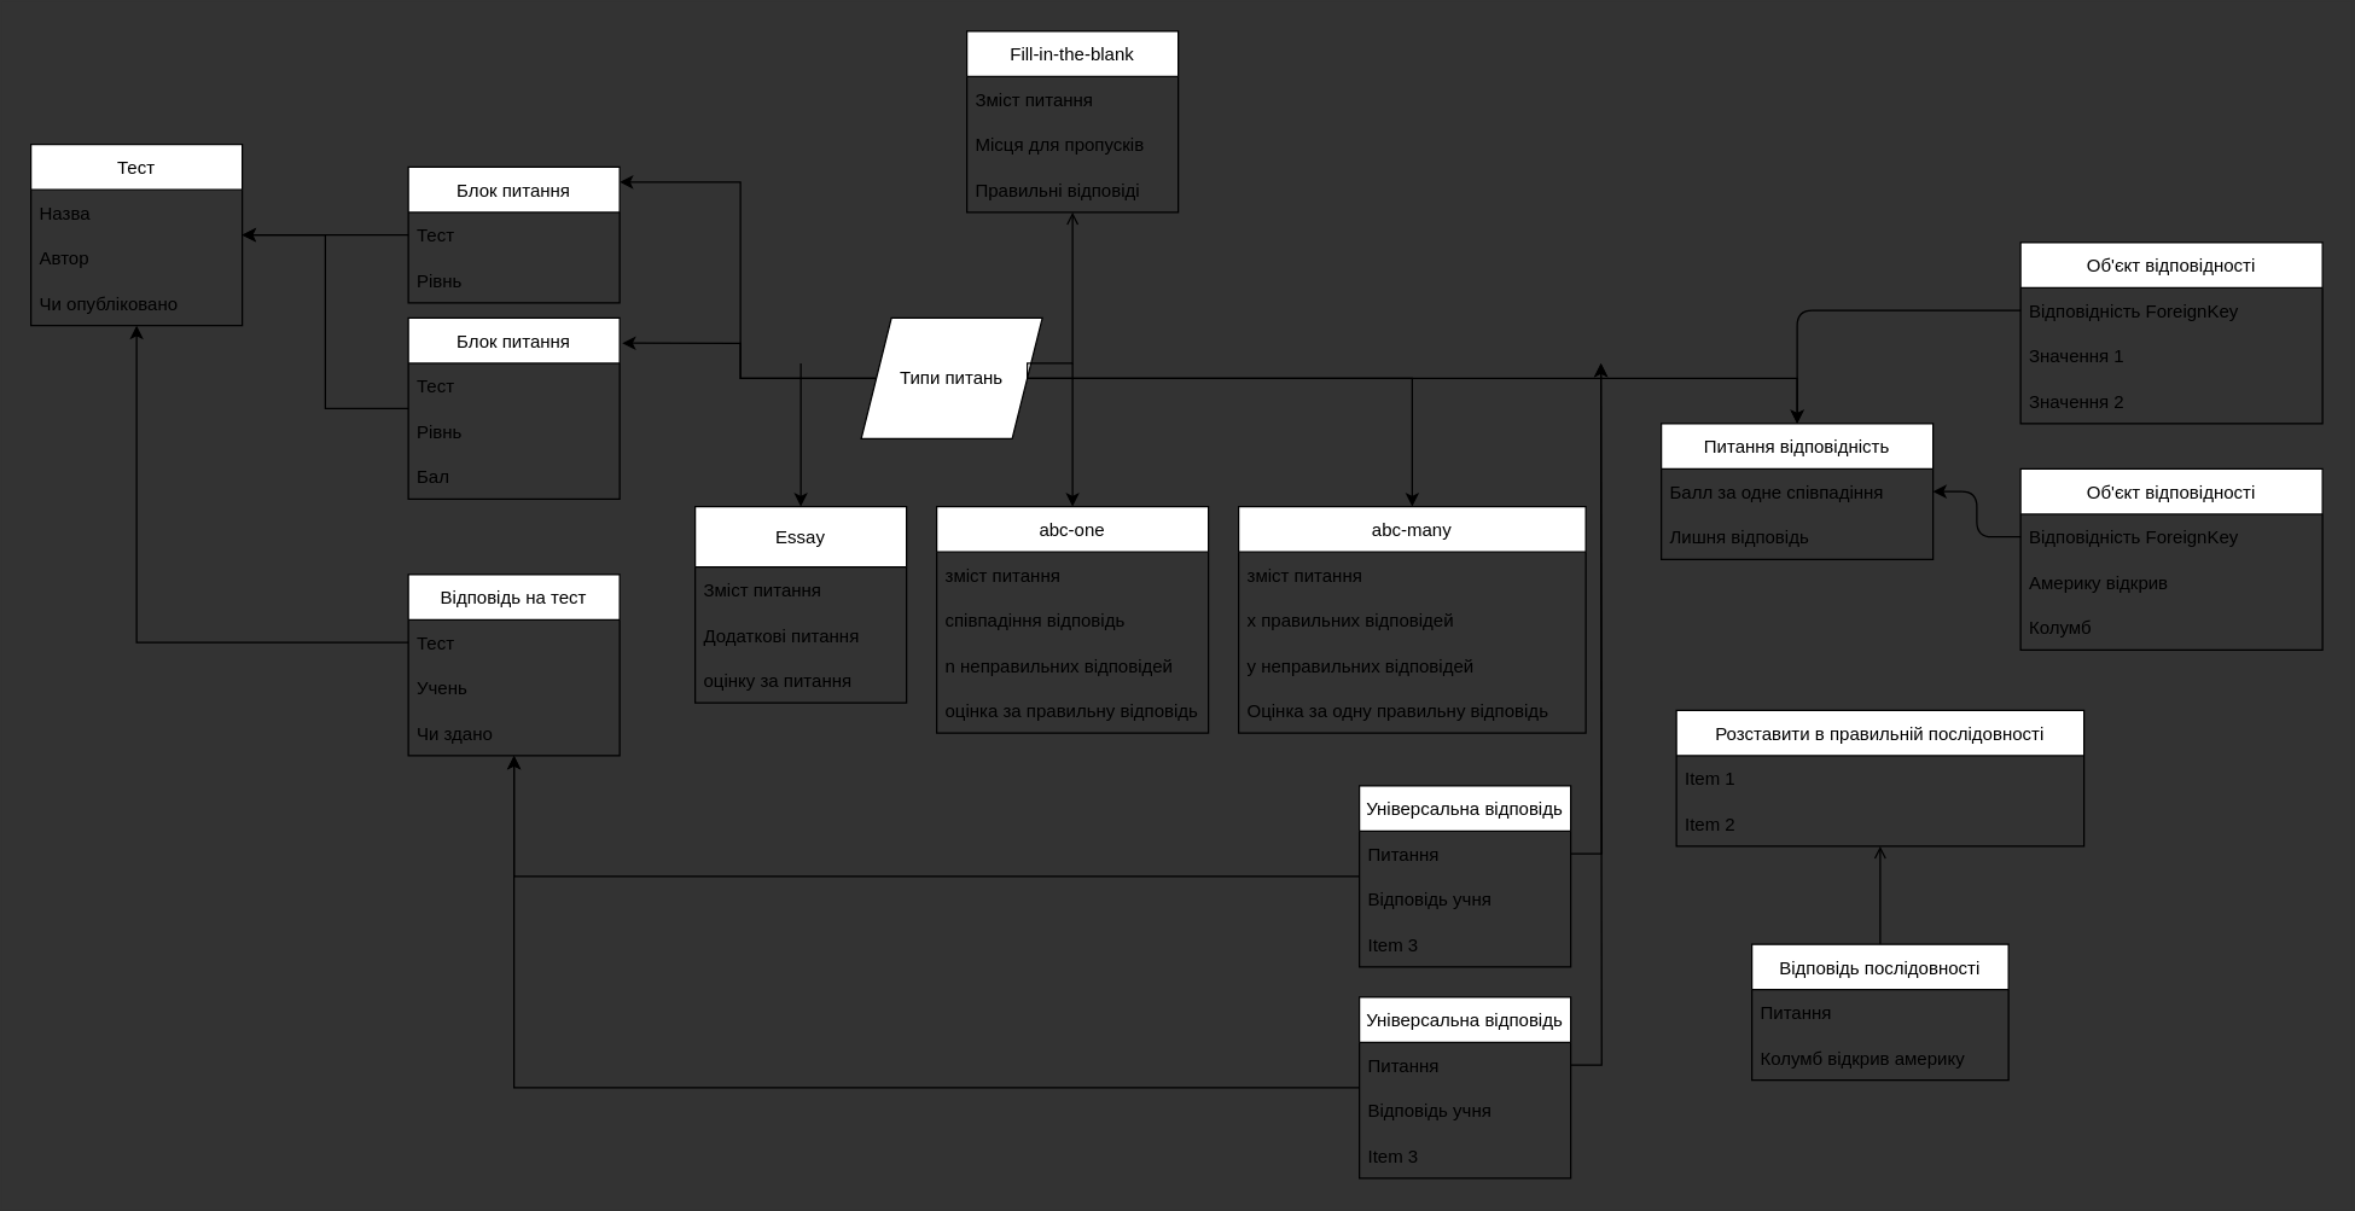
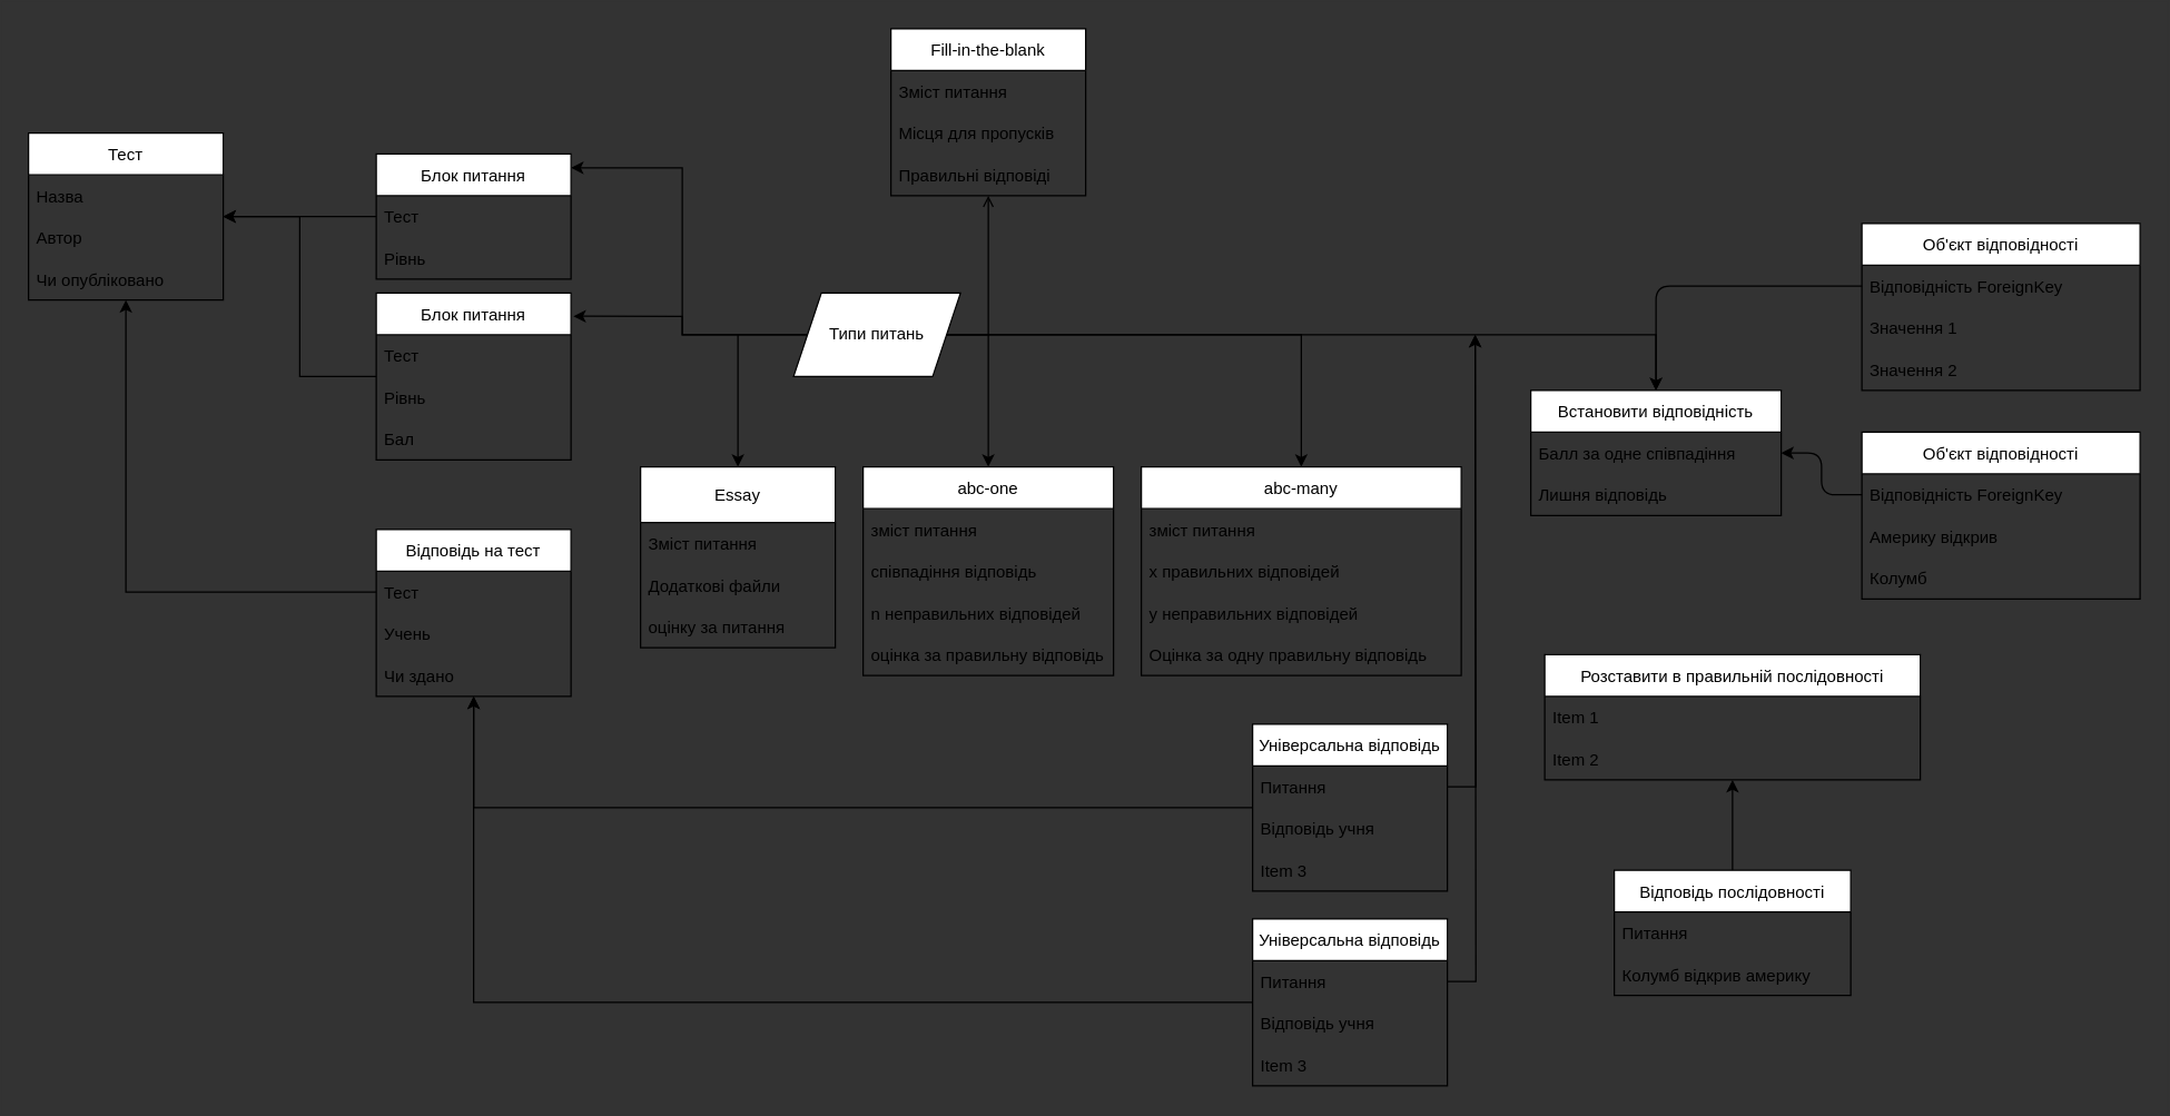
- <mxCell id="10" value="Типи питань" style="shape=parallelogram;perimeter=parallelogramPerimeter;whiteSpace=wrap;html=1;fixedSize=1;" parent="1" vertex="1"><mxGeometry x="570" y="210" width="120" height="80" as="geometry" /></mxCell>
+ <mxCell id="10" value="Типи питань" style="shape=parallelogram;perimeter=parallelogramPerimeter;whiteSpace=wrap;html=1;fixedSize=1;" parent="1" vertex="1"><mxGeometry x="570" y="210" width="120" height="60" as="geometry" /></mxCell>
- <mxCell id="23" value="Питання відповідність" style="swimlane;fontStyle=0;childLayout=stackLayout;horizontal=1;startSize=30;horizontalStack=0;resizeParent=1;resizeParentMax=0;resizeLast=0;collapsible=1;marginBottom=0;" parent="1" vertex="1"><mxGeometry x="1100" y="280" width="180" height="90" as="geometry" /></mxCell>
+ <mxCell id="23" value="Встановити відповідність" style="swimlane;fontStyle=0;childLayout=stackLayout;horizontal=1;startSize=30;horizontalStack=0;resizeParent=1;resizeParentMax=0;resizeLast=0;collapsible=1;marginBottom=0;" parent="1" vertex="1"><mxGeometry x="1100" y="280" width="180" height="90" as="geometry" /></mxCell>
- <mxCell id="4" value="Додаткові питання" style="text;strokeColor=none;fillColor=none;align=left;verticalAlign=middle;spacingLeft=4;spacingRight=4;overflow=hidden;points=[[0,0.5],[1,0.5]];portConstraint=eastwest;rotatable=0;" parent="2" vertex="1"><mxGeometry y="70" width="140" height="30" as="geometry" /></mxCell>
+ <mxCell id="4" value="Додаткові файли" style="text;strokeColor=none;fillColor=none;align=left;verticalAlign=middle;spacingLeft=4;spacingRight=4;overflow=hidden;points=[[0,0.5],[1,0.5]];portConstraint=eastwest;rotatable=0;" parent="2" vertex="1"><mxGeometry y="70" width="140" height="30" as="geometry" /></mxCell>
- <mxCell id="37" style="edgeStyle=orthogonalEdgeStyle;curved=0;rounded=1;sketch=0;orthogonalLoop=1;jettySize=auto;html=1;endArrow=open;" parent="1" source="38" target="34" edge="1"><mxGeometry relative="1" as="geometry" /></mxCell>
+ <mxCell id="37" style="edgeStyle=orthogonalEdgeStyle;curved=0;rounded=1;sketch=0;orthogonalLoop=1;jettySize=auto;html=1;" parent="1" source="38" target="34" edge="1"><mxGeometry relative="1" as="geometry" /></mxCell>
